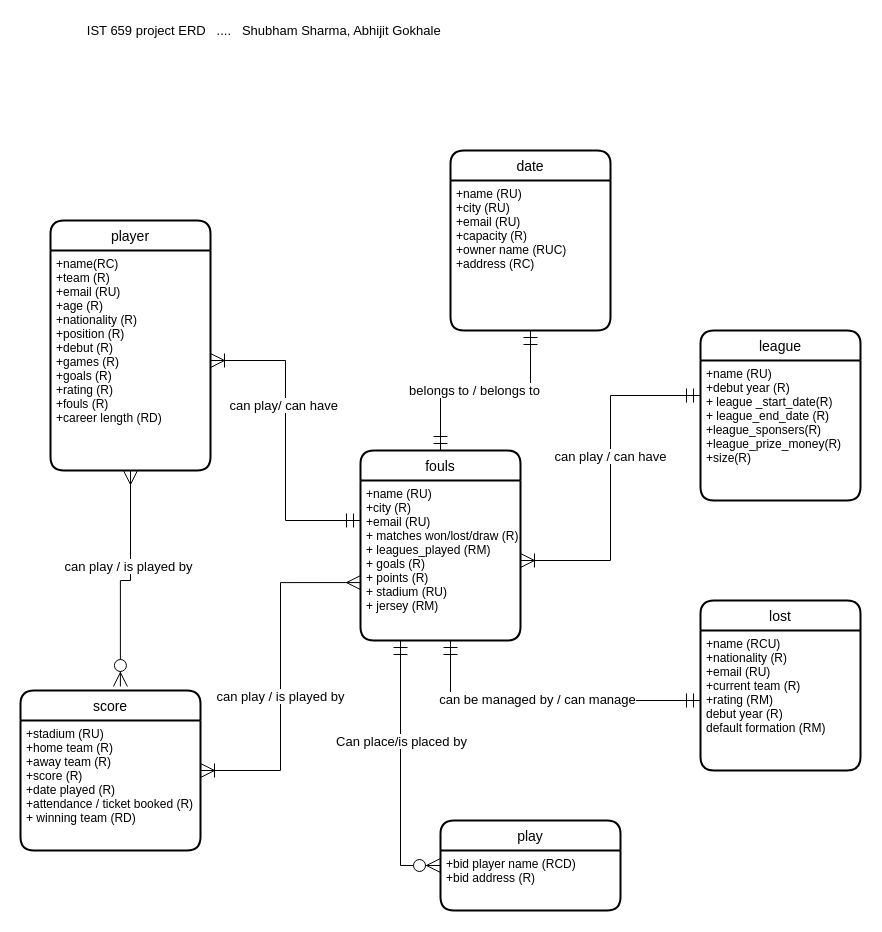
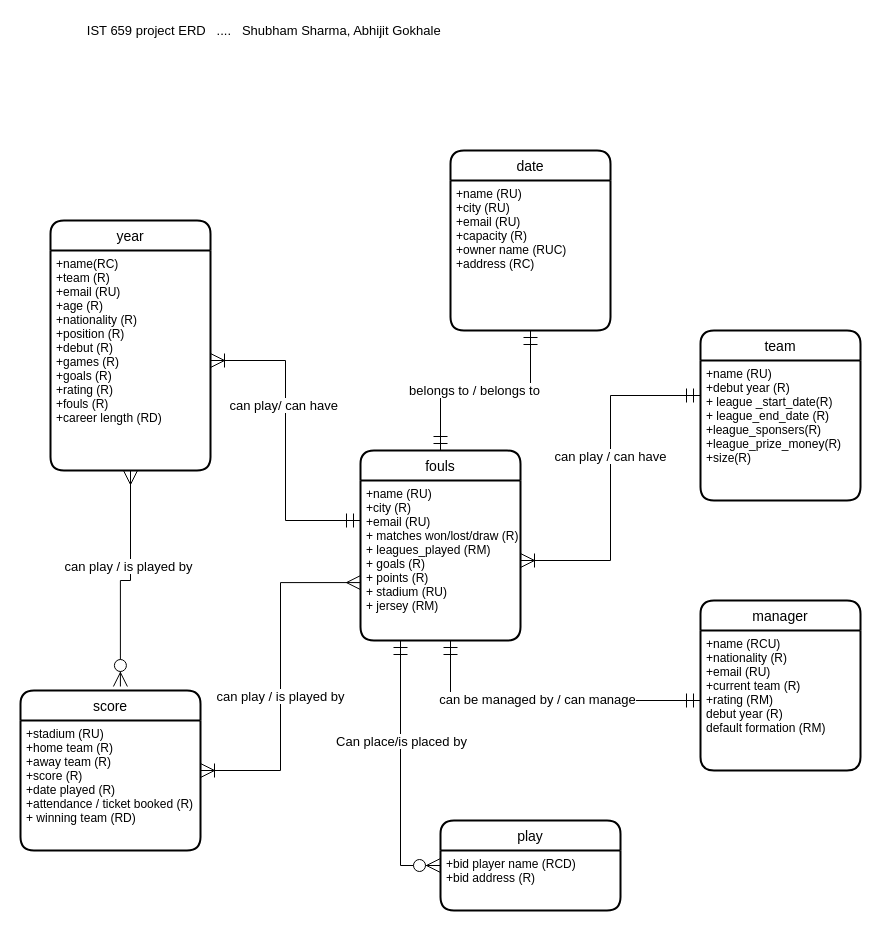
- <mxCell id="14" value="player" style="swimlane;childLayout=stackLayout;horizontal=1;startSize=30;horizontalStack=0;rounded=1;fontSize=14;fontStyle=0;strokeWidth=2;resizeParent=0;resizeLast=1;shadow=0;dashed=0;align=center;" parent="1" vertex="1"><mxGeometry x="50" y="220" width="160" height="250" as="geometry" /></mxCell>
+ <mxCell id="14" value="year" style="swimlane;childLayout=stackLayout;horizontal=1;startSize=30;horizontalStack=0;rounded=1;fontSize=14;fontStyle=0;strokeWidth=2;resizeParent=0;resizeLast=1;shadow=0;dashed=0;align=center;" parent="1" vertex="1"><mxGeometry x="50" y="220" width="160" height="250" as="geometry" /></mxCell>
- <mxCell id="10" value="league" style="swimlane;childLayout=stackLayout;horizontal=1;startSize=30;horizontalStack=0;rounded=1;fontSize=14;fontStyle=0;strokeWidth=2;resizeParent=0;resizeLast=1;shadow=0;dashed=0;align=center;" parent="1" vertex="1"><mxGeometry x="700" y="330" width="160" height="170" as="geometry" /></mxCell>
+ <mxCell id="10" value="team" style="swimlane;childLayout=stackLayout;horizontal=1;startSize=30;horizontalStack=0;rounded=1;fontSize=14;fontStyle=0;strokeWidth=2;resizeParent=0;resizeLast=1;shadow=0;dashed=0;align=center;" parent="1" vertex="1"><mxGeometry x="700" y="330" width="160" height="170" as="geometry" /></mxCell>
- <mxCell id="12" value="lost" style="swimlane;childLayout=stackLayout;horizontal=1;startSize=30;horizontalStack=0;rounded=1;fontSize=14;fontStyle=0;strokeWidth=2;resizeParent=0;resizeLast=1;shadow=0;dashed=0;align=center;" parent="1" vertex="1"><mxGeometry x="700" y="600" width="160" height="170" as="geometry" /></mxCell>
+ <mxCell id="12" value="manager" style="swimlane;childLayout=stackLayout;horizontal=1;startSize=30;horizontalStack=0;rounded=1;fontSize=14;fontStyle=0;strokeWidth=2;resizeParent=0;resizeLast=1;shadow=0;dashed=0;align=center;" parent="1" vertex="1"><mxGeometry x="700" y="600" width="160" height="170" as="geometry" /></mxCell>
